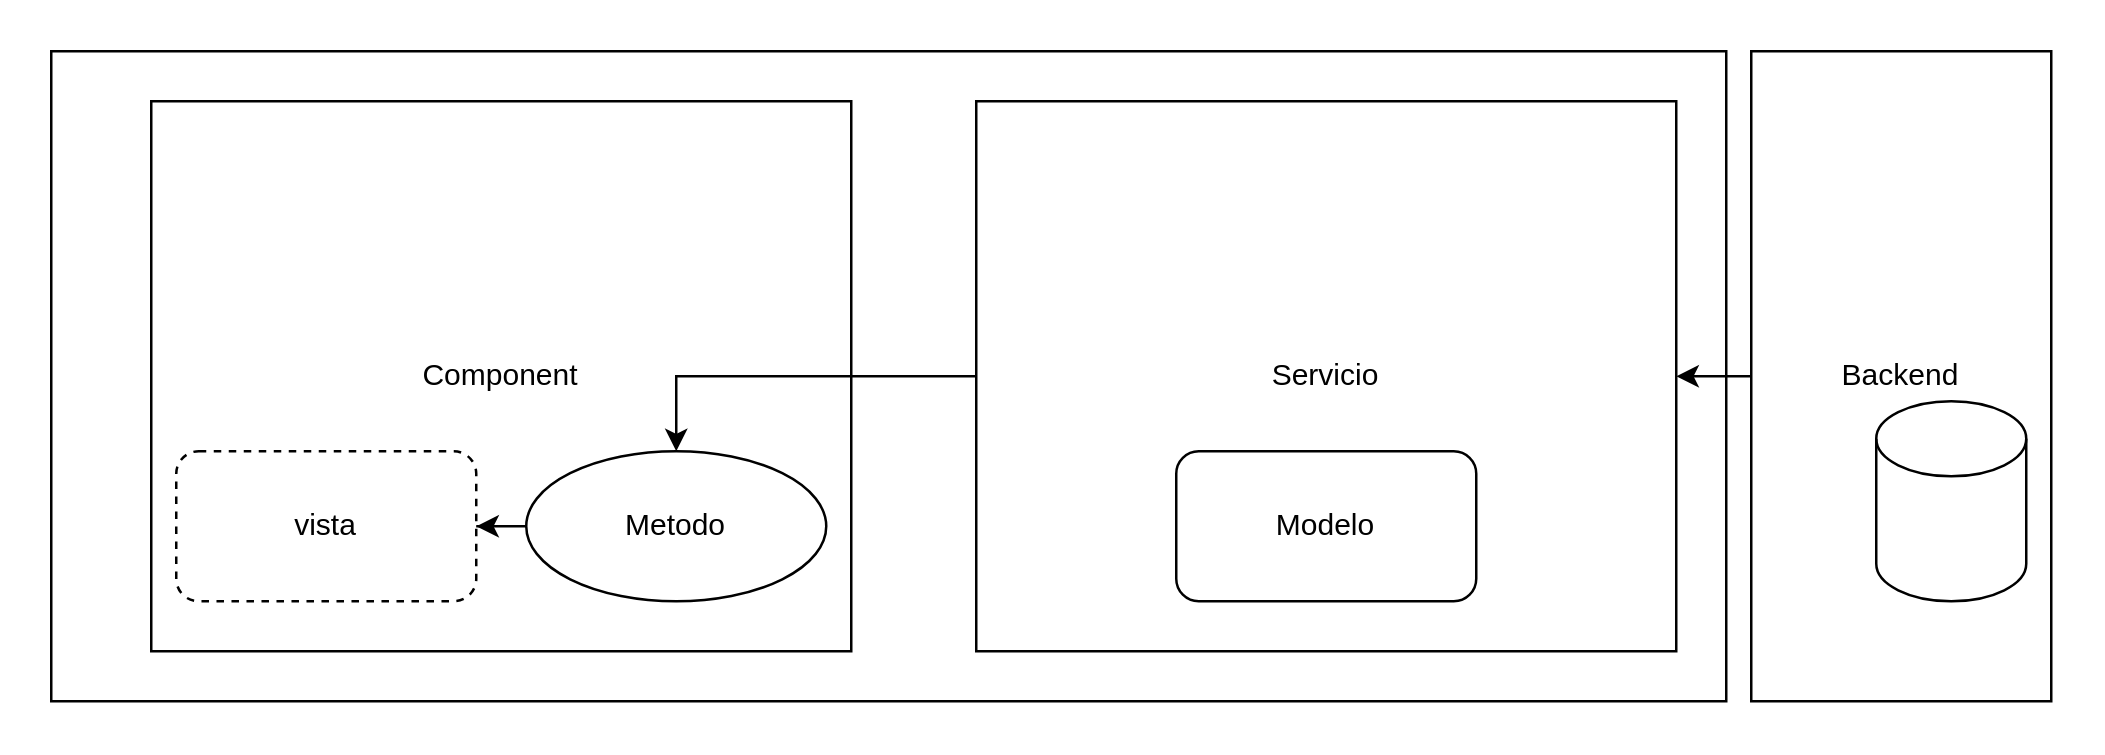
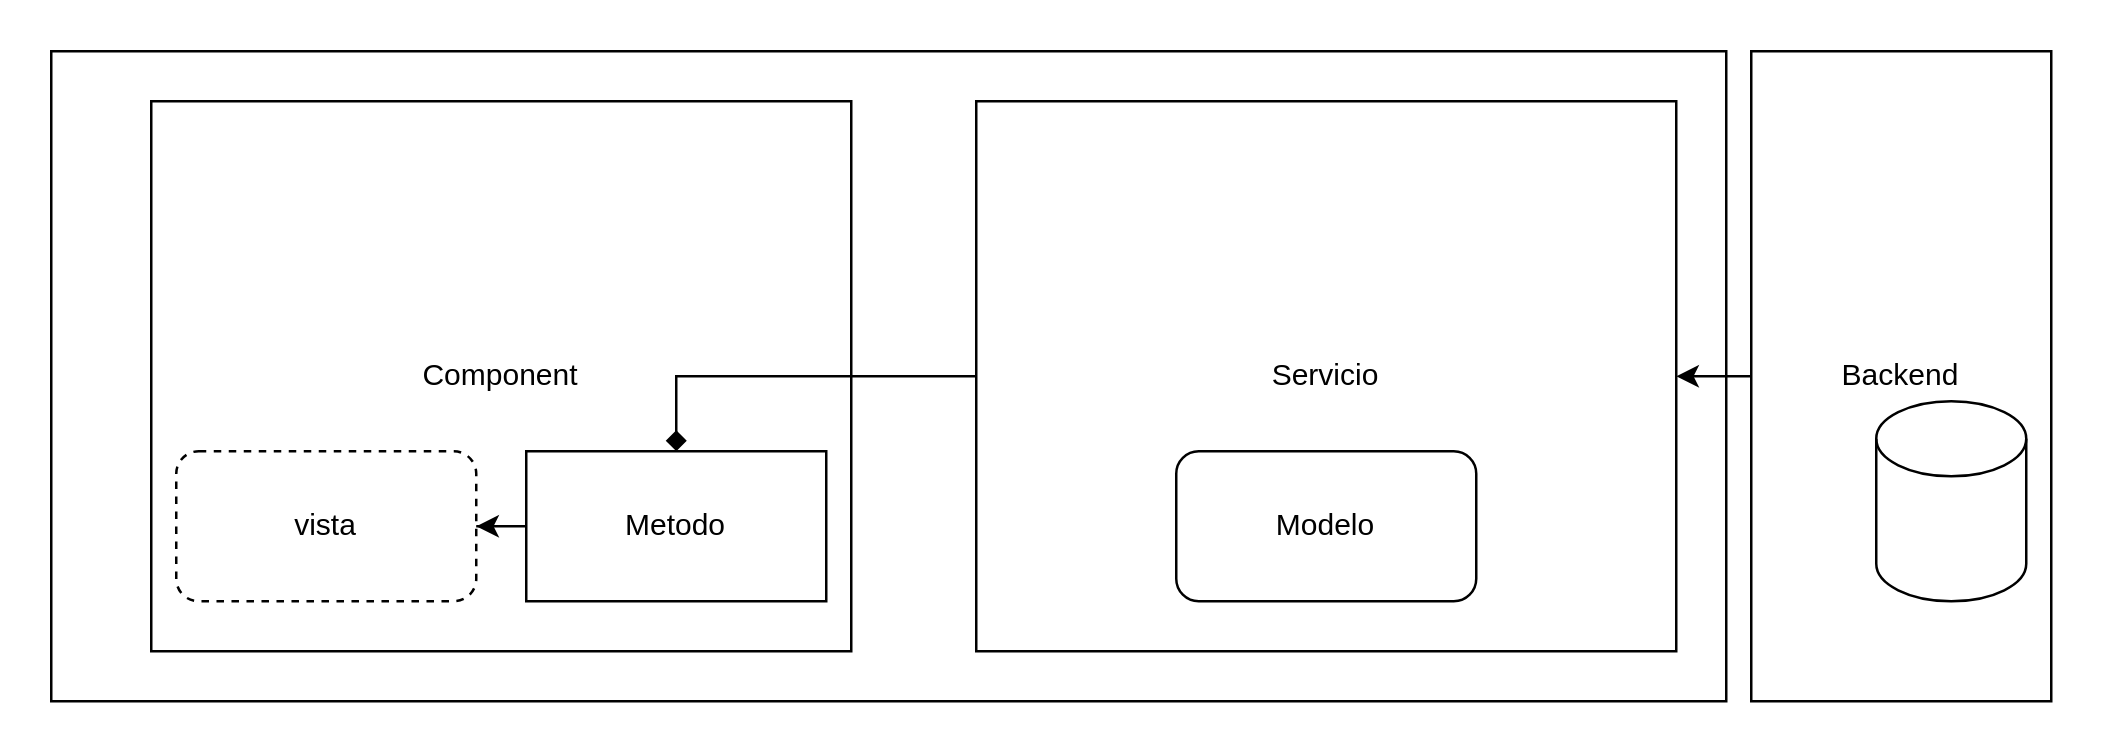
- <mxCell id="7" style="edgeStyle=orthogonalEdgeStyle;rounded=0;orthogonalLoop=1;jettySize=auto;html=1;exitX=0;exitY=0.5;exitDx=0;exitDy=0;" edge="1" parent="1" source="8" target="6"><mxGeometry relative="1" as="geometry"><Array as="points"><mxPoint x="270" y="150" /></Array></mxGeometry></mxCell>
+ <mxCell id="7" style="edgeStyle=orthogonalEdgeStyle;rounded=0;orthogonalLoop=1;jettySize=auto;html=1;exitX=0;exitY=0.5;exitDx=0;exitDy=0;endArrow=diamond;" edge="1" parent="1" source="8" target="6"><mxGeometry relative="1" as="geometry"><Array as="points"><mxPoint x="270" y="150" /></Array></mxGeometry></mxCell>
- <mxCell id="6" value="Metodo" style="ellipse;whiteSpace=wrap;html=1;" vertex="1" parent="1"><mxGeometry x="210" y="180" width="120" height="60" as="geometry" /></mxCell>
+ <mxCell id="6" value="Metodo" style="rounded=0;whiteSpace=wrap;html=1;" vertex="1" parent="1"><mxGeometry x="210" y="180" width="120" height="60" as="geometry" /></mxCell>
